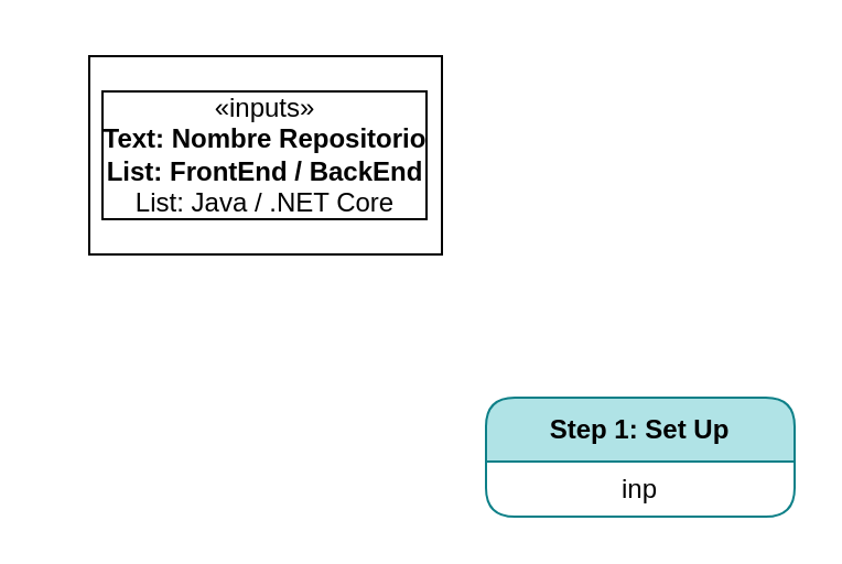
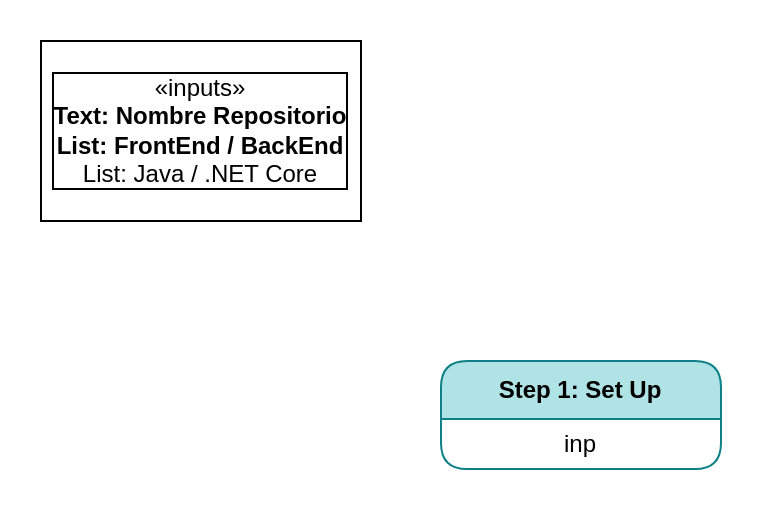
- <mxCell id="2" value="«inputs»&lt;br&gt;&lt;div&gt;&lt;b&gt;Text: Nombre Repositorio&lt;br&gt;List: FrontEnd / BackEnd&lt;/b&gt;&lt;/div&gt;List: Java / .NET Core" style="html=1;whiteSpace=wrap;fillColor=none;labelBorderColor=light-dark(#000000,#000000);fontColor=light-dark(default, #000000);" vertex="1" parent="1"><mxGeometry x="40" y="25" width="160" height="90" as="geometry" /></mxCell>
+ <mxCell id="2" value="«inputs»&lt;br&gt;&lt;div&gt;&lt;b&gt;Text: Nombre Repositorio&lt;br&gt;List: FrontEnd / BackEnd&lt;/b&gt;&lt;/div&gt;List: Java / .NET Core" style="html=1;whiteSpace=wrap;fillColor=none;labelBorderColor=light-dark(#000000,#000000);fontColor=light-dark(default, #000000);" vertex="1" parent="1"><mxGeometry x="20" y="20" width="160" height="90" as="geometry" /></mxCell>
